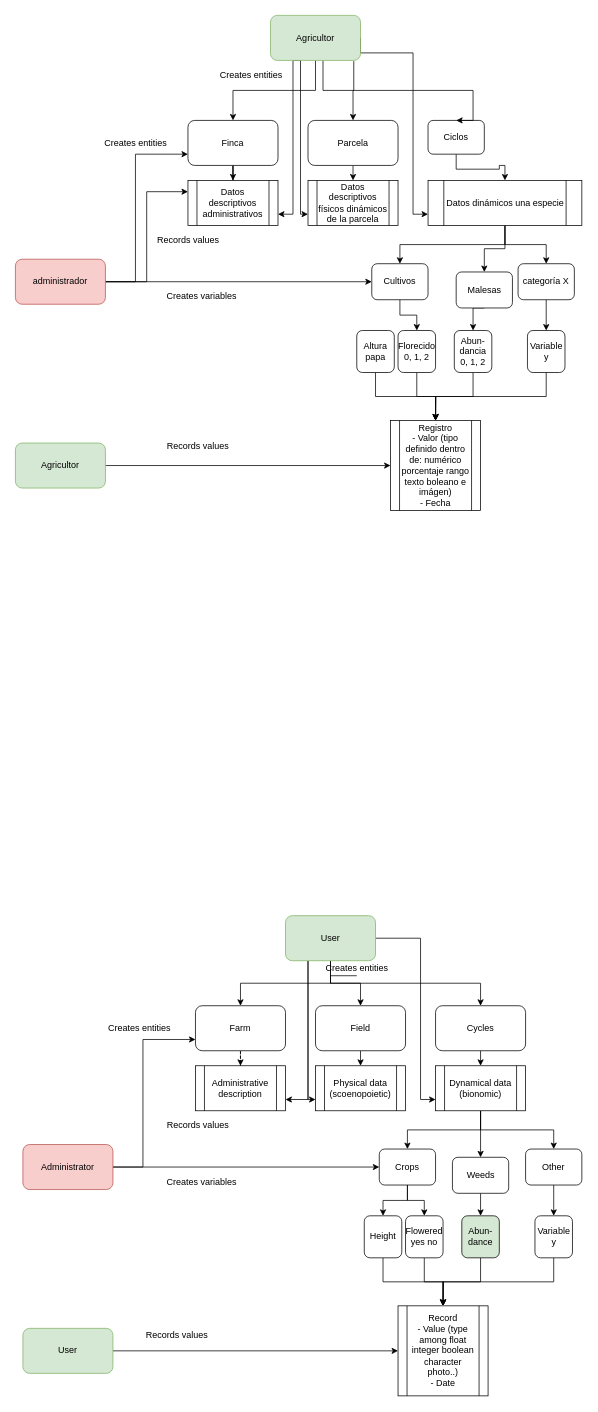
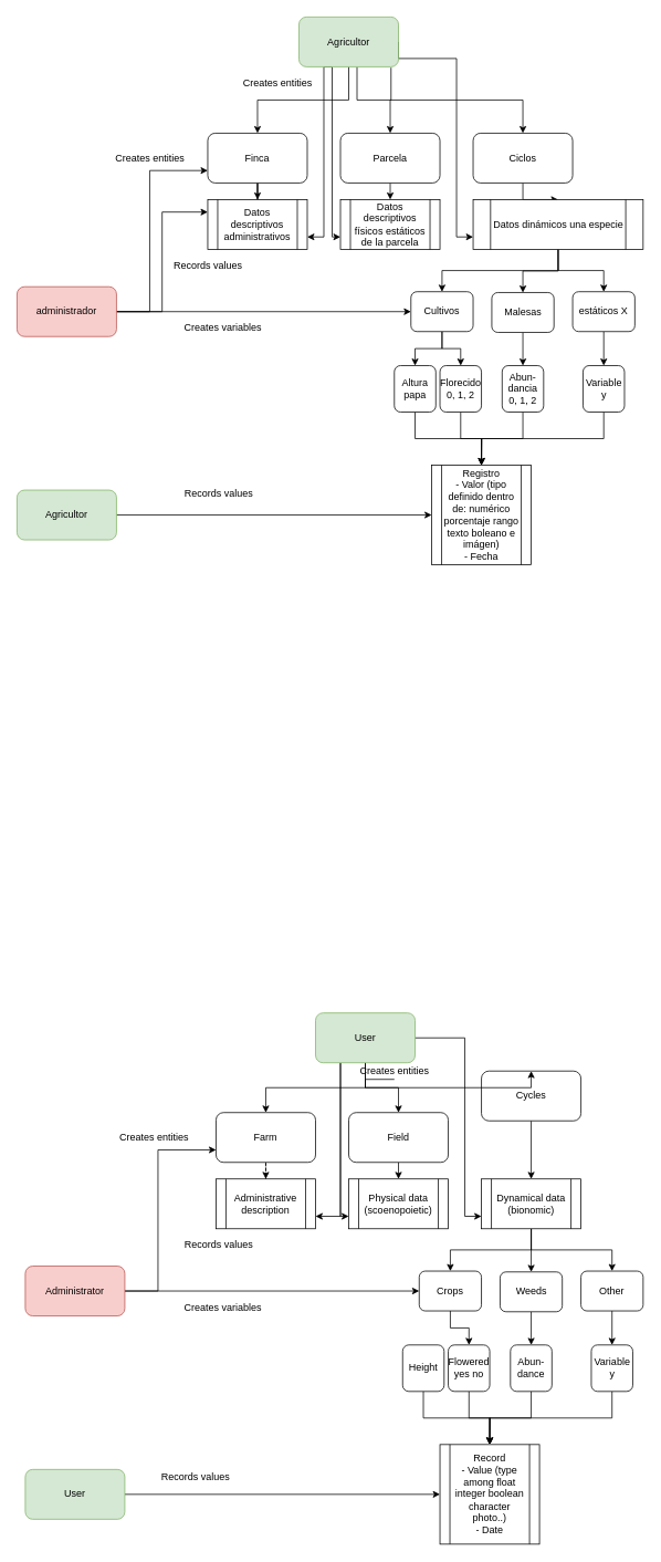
- <mxCell id="9" value="Ciclos" style="rounded=1;whiteSpace=wrap;html=1;" parent="1" vertex="1"><mxGeometry x="570" y="160" width="75" height="45" as="geometry" /></mxCell>
+ <mxCell id="9" value="Ciclos" style="rounded=1;whiteSpace=wrap;html=1;" parent="1" vertex="1"><mxGeometry x="570" y="160" width="120" height="60" as="geometry" /></mxCell>
- <mxCell id="7" value="Datos descriptivos físicos dinámicos de la parcela" style="shape=process;whiteSpace=wrap;html=1;backgroundOutline=1;" parent="1" vertex="1"><mxGeometry x="410" y="240" width="120" height="60" as="geometry" /></mxCell>
+ <mxCell id="7" value="Datos descriptivos físicos estáticos de la parcela" style="shape=process;whiteSpace=wrap;html=1;backgroundOutline=1;" parent="1" vertex="1"><mxGeometry x="410" y="240" width="120" height="60" as="geometry" /></mxCell>
- <mxCell id="42" value="categoría X" style="rounded=1;whiteSpace=wrap;html=1;" parent="1" vertex="1"><mxGeometry x="690" y="351" width="75" height="48" as="geometry" /></mxCell>
+ <mxCell id="42" value="estáticos X" style="rounded=1;whiteSpace=wrap;html=1;" parent="1" vertex="1"><mxGeometry x="690" y="351" width="75" height="48" as="geometry" /></mxCell>
- <mxCell id="40" value="Malesas" style="rounded=1;whiteSpace=wrap;html=1;" parent="1" vertex="1"><mxGeometry x="607.5" y="362" width="75" height="48" as="geometry" /></mxCell>
+ <mxCell id="40" value="Malesas" style="rounded=1;whiteSpace=wrap;html=1;" parent="1" vertex="1"><mxGeometry x="592.5" y="352" width="75" height="48" as="geometry" /></mxCell>
+ <mxCell id="29" style="edgeStyle=orthogonalEdgeStyle;rounded=0;orthogonalLoop=1;jettySize=auto;html=1;exitX=0.5;exitY=1;exitDx=0;exitDy=0;entryX=0;entryY=0.5;entryDx=0;entryDy=0;" parent="1" source="31" target="33" edge="1"><mxGeometry relative="1" as="geometry" /></mxCell>
- <mxCell id="52" value="Cycles" style="rounded=1;whiteSpace=wrap;html=1;" parent="1" vertex="1"><mxGeometry x="580" y="1340" width="120" height="60" as="geometry" /></mxCell>
+ <mxCell id="52" value="Cycles" style="rounded=1;whiteSpace=wrap;html=1;" parent="1" vertex="1"><mxGeometry x="580" y="1290" width="120" height="60" as="geometry" /></mxCell>
- <mxCell id="83" value="Weeds" style="rounded=1;whiteSpace=wrap;html=1;" parent="1" vertex="1"><mxGeometry x="602.5" y="1542" width="75" height="48" as="geometry" /></mxCell>
+ <mxCell id="83" value="Weeds" style="rounded=1;whiteSpace=wrap;html=1;" parent="1" vertex="1"><mxGeometry x="602.5" y="1532" width="75" height="48" as="geometry" /></mxCell>
- <mxCell id="72" style="edgeStyle=orthogonalEdgeStyle;rounded=0;orthogonalLoop=1;jettySize=auto;html=1;exitX=0.5;exitY=1;exitDx=0;exitDy=0;entryX=0;entryY=0.5;entryDx=0;entryDy=0;" parent="1" source="74" target="76" edge="1"><mxGeometry relative="1" as="geometry" /></mxCell>
- <mxCell id="79" value="Abun-dance" style="rounded=1;whiteSpace=wrap;html=1;direction=south;fillColor=#d5e8d4;" parent="1" vertex="1"><mxGeometry x="615" y="1620" width="50" height="56" as="geometry" /></mxCell>
+ <mxCell id="79" value="Abun-dance" style="rounded=1;whiteSpace=wrap;html=1;direction=south;" parent="1" vertex="1"><mxGeometry x="615" y="1620" width="50" height="56" as="geometry" /></mxCell>
